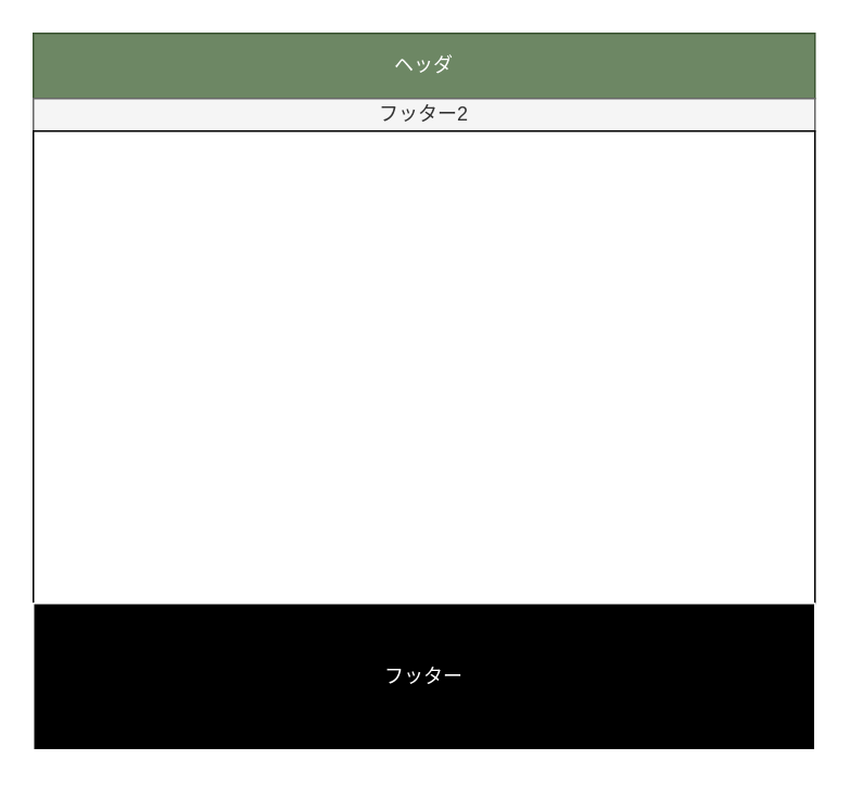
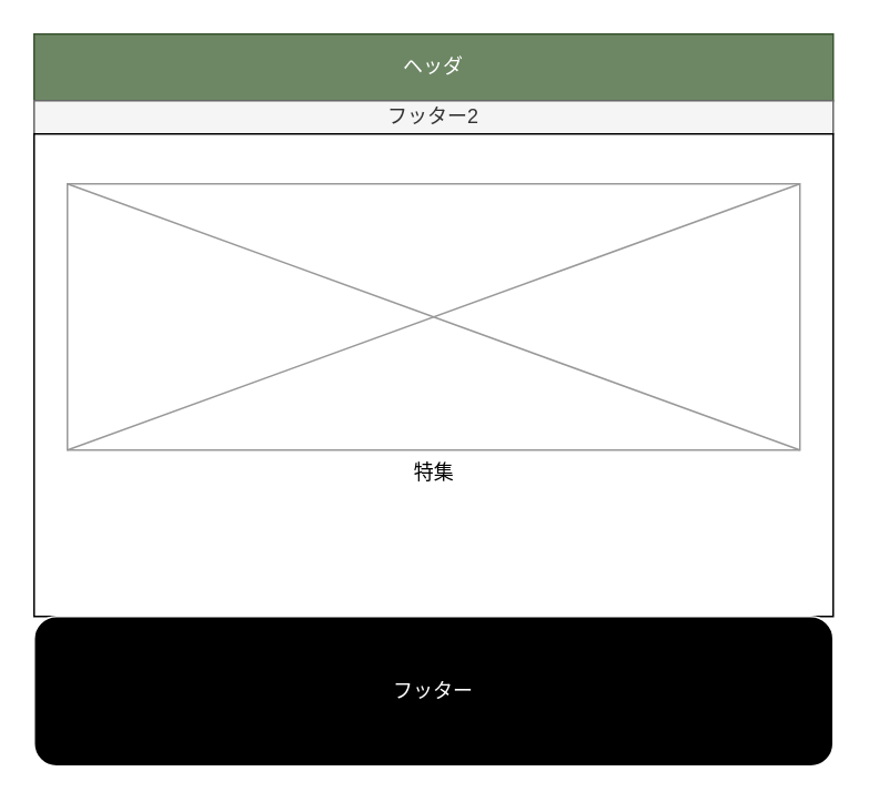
+ <mxCell id="5" value="特集" style="verticalLabelPosition=bottom;shadow=0;dashed=0;align=center;html=1;verticalAlign=top;strokeWidth=1;shape=mxgraph.mockup.graphics.simpleIcon;strokeColor=#999999;" vertex="1" parent="1"><mxGeometry x="40" y="110" width="440" height="160" as="geometry" /></mxCell>
- <mxCell id="6" value="フッター" style="whiteSpace=wrap;html=1;fillColor=#000;strokeColor=#FFFFFF;fontColor=#FFFFFF;" vertex="1" parent="1"><mxGeometry x="20" y="370" width="480" height="90" as="geometry" /></mxCell>
+ <mxCell id="6" value="フッター" style="whiteSpace=wrap;html=1;fillColor=#000;strokeColor=#FFFFFF;fontColor=#FFFFFF;rounded=1;" vertex="1" parent="1"><mxGeometry x="20" y="370" width="480" height="90" as="geometry" /></mxCell>
